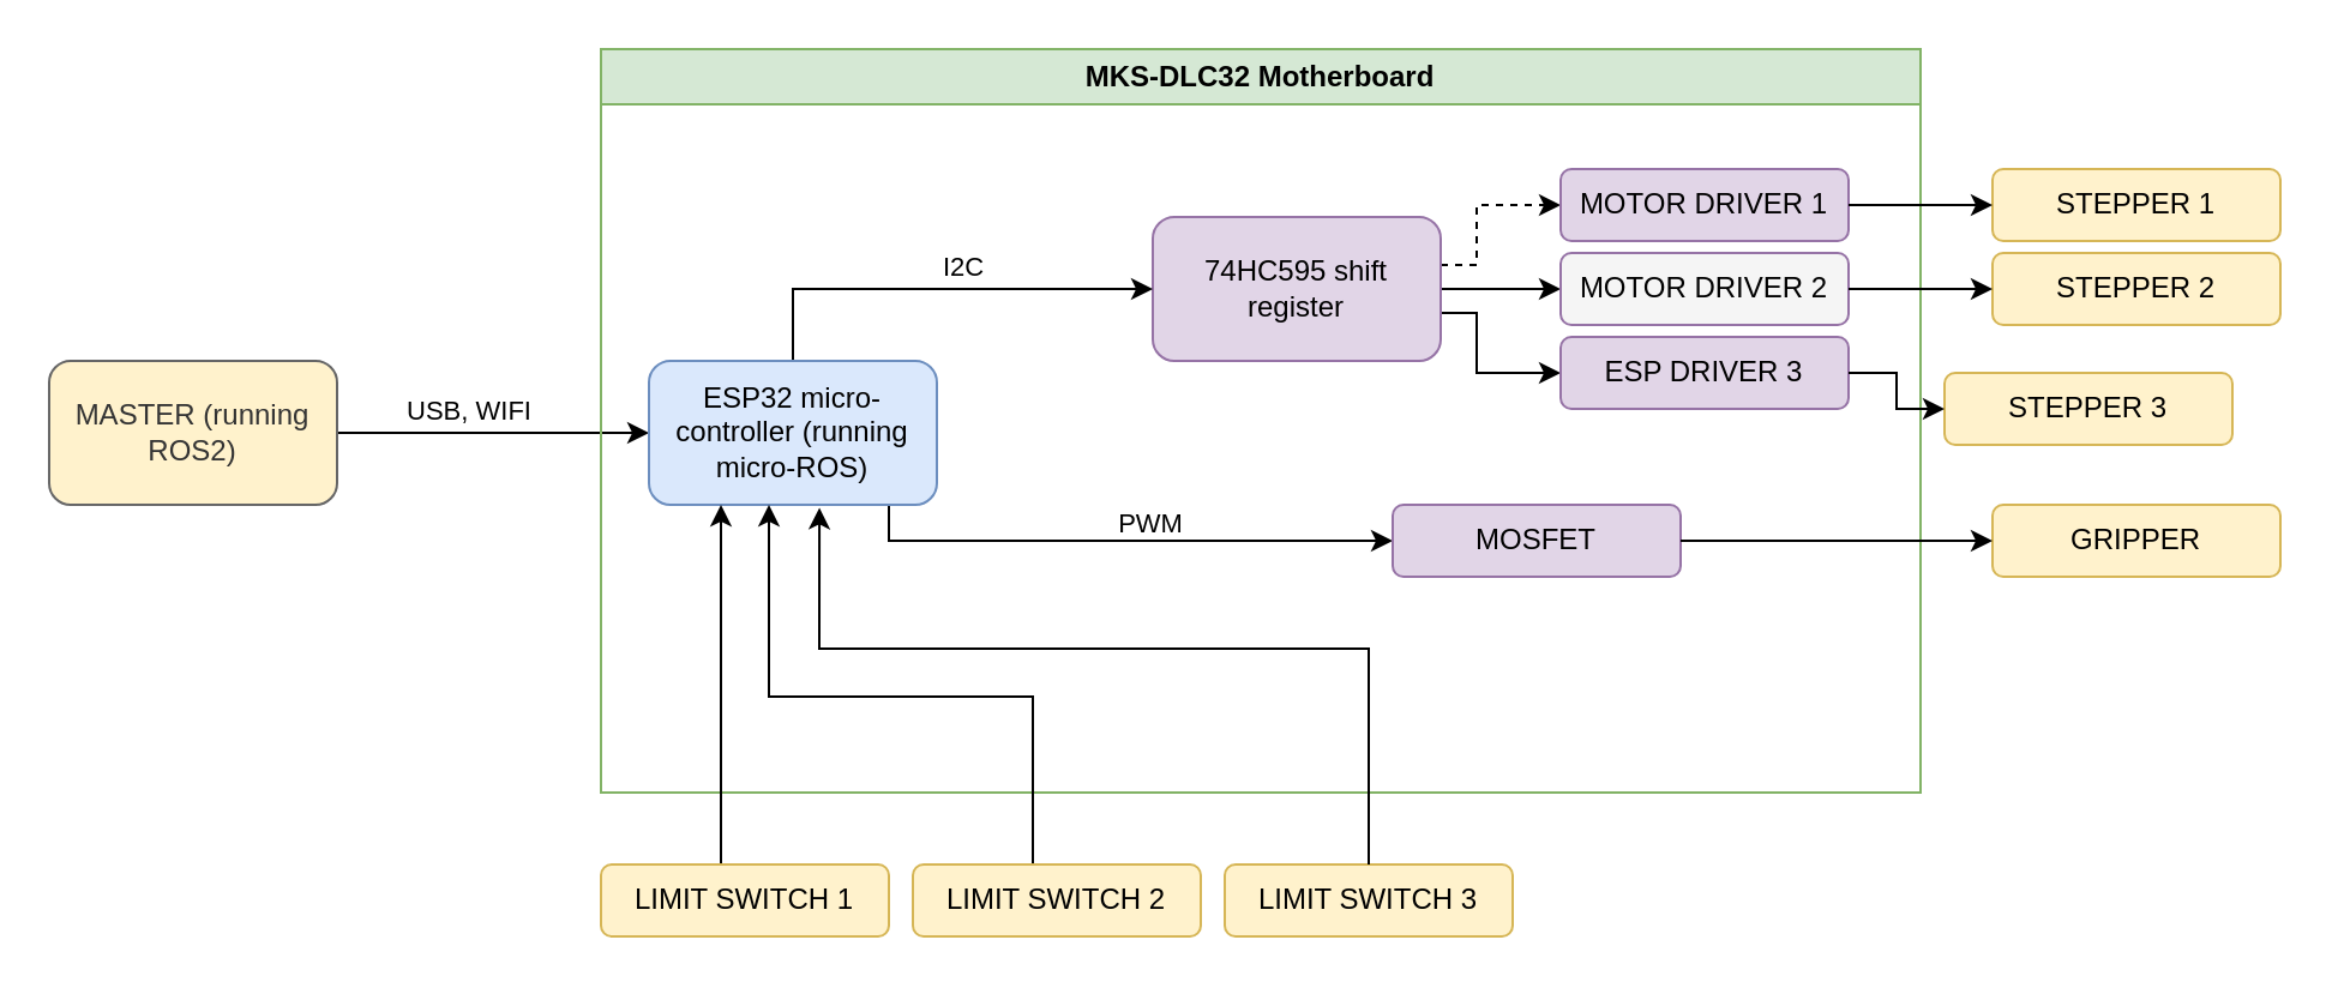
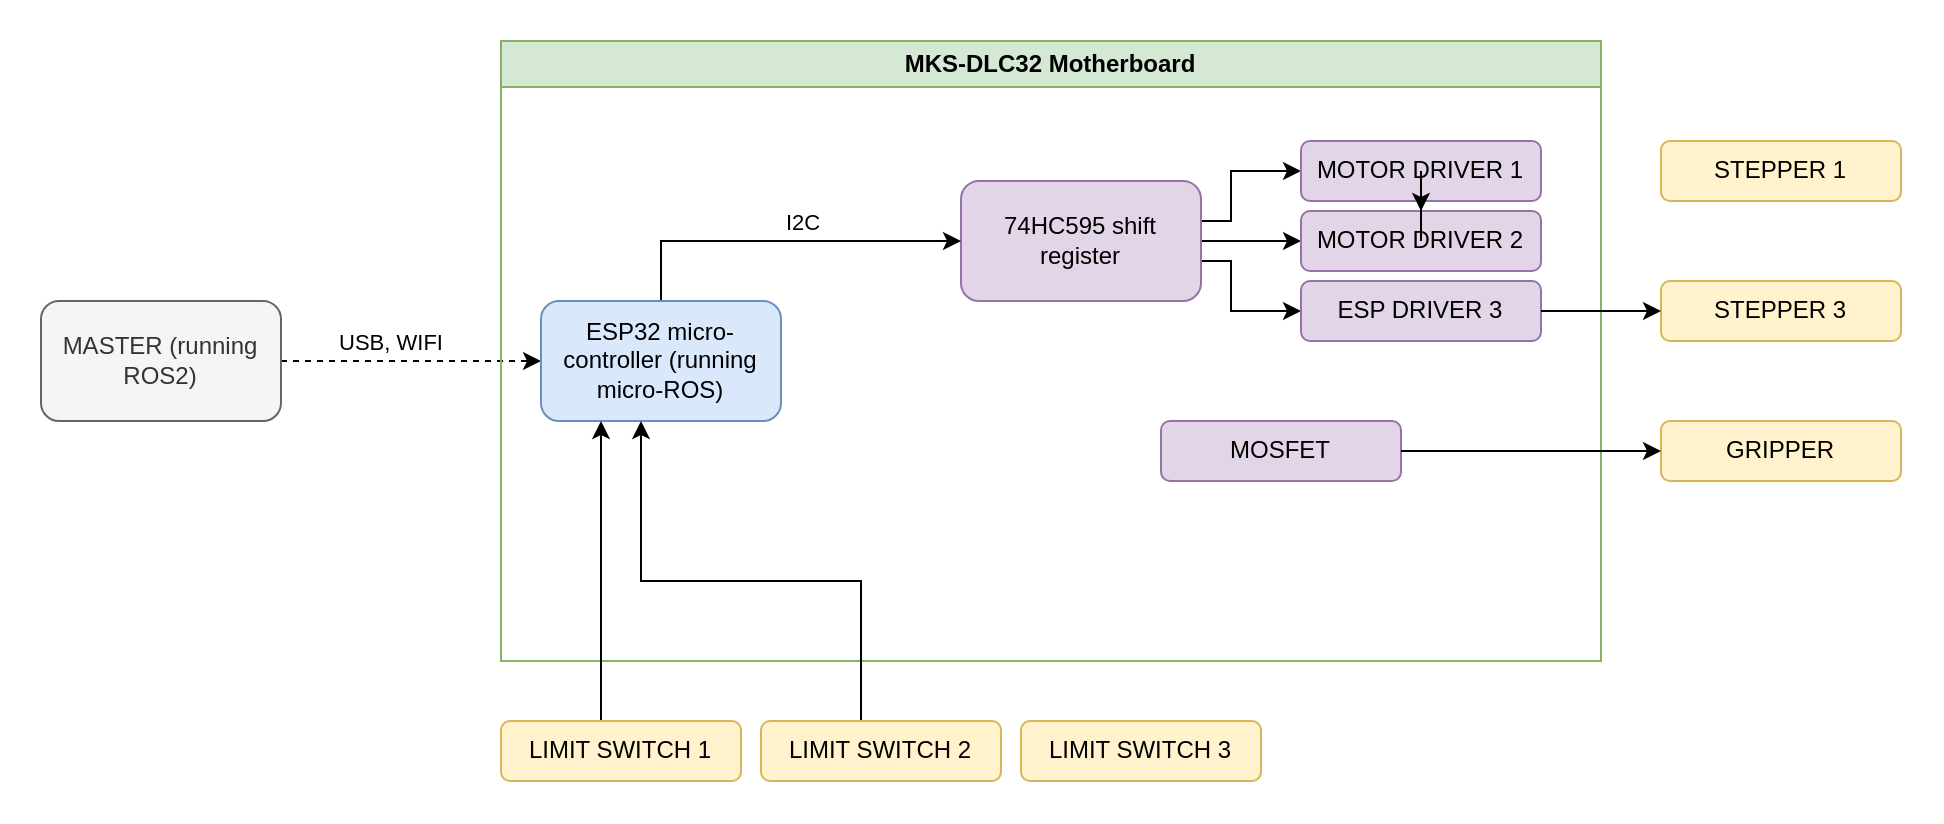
- <mxCell id="22" style="edgeStyle=orthogonalEdgeStyle;rounded=0;orthogonalLoop=1;jettySize=auto;html=1;" edge="1" parent="1" source="15" target="19"><mxGeometry relative="1" as="geometry" /></mxCell>
+ <mxCell id="22" style="edgeStyle=orthogonalEdgeStyle;rounded=0;orthogonalLoop=1;jettySize=auto;html=1;" edge="1" parent="1" source="15" target="17"><mxGeometry relative="1" as="geometry" /></mxCell>
- <mxCell id="6" style="edgeStyle=orthogonalEdgeStyle;rounded=0;orthogonalLoop=1;jettySize=auto;html=1;entryX=0;entryY=0.5;entryDx=0;entryDy=0;dashed=1;" edge="1" parent="5" source="9" target="15"><mxGeometry relative="1" as="geometry"><Array as="points"><mxPoint x="365" y="90" /><mxPoint x="365" y="65" /></Array></mxGeometry></mxCell>
+ <mxCell id="6" style="edgeStyle=orthogonalEdgeStyle;rounded=0;orthogonalLoop=1;jettySize=auto;html=1;entryX=0;entryY=0.5;entryDx=0;entryDy=0;" edge="1" parent="5" source="9" target="15"><mxGeometry relative="1" as="geometry"><Array as="points"><mxPoint x="365" y="90" /><mxPoint x="365" y="65" /></Array></mxGeometry></mxCell>
- <mxCell id="17" value="MOTOR DRIVER 2" style="rounded=1;whiteSpace=wrap;html=1;fillColor=#f5f5f5;strokeColor=#9673a6;" vertex="1" parent="5"><mxGeometry x="400" y="85" width="120" height="30" as="geometry" /></mxCell>
+ <mxCell id="17" value="MOTOR DRIVER 2" style="rounded=1;whiteSpace=wrap;html=1;fillColor=#e1d5e7;strokeColor=#9673a6;" vertex="1" parent="5"><mxGeometry x="400" y="85" width="120" height="30" as="geometry" /></mxCell>
- <mxCell id="23" style="edgeStyle=orthogonalEdgeStyle;rounded=0;orthogonalLoop=1;jettySize=auto;html=1;" edge="1" parent="1" source="17" target="20"><mxGeometry relative="1" as="geometry" /></mxCell>
- <mxCell id="20" value="STEPPER 2" style="rounded=1;whiteSpace=wrap;html=1;fillColor=#fff2cc;strokeColor=#d6b656;" vertex="1" parent="1"><mxGeometry x="830" y="105" width="120" height="30" as="geometry" /></mxCell>
- <mxCell id="21" value="STEPPER 3" style="rounded=1;whiteSpace=wrap;html=1;fillColor=#fff2cc;strokeColor=#d6b656;" vertex="1" parent="1"><mxGeometry x="810" y="155" width="120" height="30" as="geometry" /></mxCell>
+ <mxCell id="21" value="STEPPER 3" style="rounded=1;whiteSpace=wrap;html=1;fillColor=#fff2cc;strokeColor=#d6b656;" vertex="1" parent="1"><mxGeometry x="830" y="140" width="120" height="30" as="geometry" /></mxCell>
- <mxCell id="4" value="MASTER (running ROS2)" style="rounded=1;whiteSpace=wrap;html=1;fillColor=#fff2cc;fontColor=#333333;strokeColor=#666666;" vertex="1" parent="1"><mxGeometry x="20" y="150" width="120" height="60" as="geometry" /></mxCell>
+ <mxCell id="4" value="MASTER (running ROS2)" style="rounded=1;whiteSpace=wrap;html=1;fillColor=#f5f5f5;fontColor=#333333;strokeColor=#666666;" vertex="1" parent="1"><mxGeometry x="20" y="150" width="120" height="60" as="geometry" /></mxCell>
- <mxCell id="2" style="edgeStyle=orthogonalEdgeStyle;rounded=0;orthogonalLoop=1;jettySize=auto;html=1;" edge="1" parent="1" source="4" target="14"><mxGeometry relative="1" as="geometry"><mxPoint x="260" y="180" as="targetPoint" /></mxGeometry></mxCell>
+ <mxCell id="2" style="edgeStyle=orthogonalEdgeStyle;rounded=0;orthogonalLoop=1;jettySize=auto;html=1;dashed=1;" edge="1" parent="1" source="4" target="14"><mxGeometry relative="1" as="geometry"><mxPoint x="260" y="180" as="targetPoint" /></mxGeometry></mxCell>
- <mxCell id="12" style="edgeStyle=orthogonalEdgeStyle;rounded=0;orthogonalLoop=1;jettySize=auto;html=1;" edge="1" parent="5" source="14" target="18"><mxGeometry relative="1" as="geometry"><Array as="points"><mxPoint x="120" y="205" /></Array></mxGeometry></mxCell>
- <mxCell id="13" value="PWM" style="edgeLabel;html=1;align=center;verticalAlign=middle;resizable=0;points=[];" vertex="1" connectable="0" parent="12"><mxGeometry x="0.092" relative="1" as="geometry"><mxPoint y="-8" as="offset" /></mxGeometry></mxCell>
- <mxCell id="32" style="edgeStyle=orthogonalEdgeStyle;rounded=0;orthogonalLoop=1;jettySize=auto;html=1;entryX=0.592;entryY=1.02;entryDx=0;entryDy=0;entryPerimeter=0;" edge="1" parent="1" source="31" target="14"><mxGeometry relative="1" as="geometry"><Array as="points"><mxPoint x="570" y="270" /><mxPoint x="341" y="270" /></Array></mxGeometry></mxCell>
